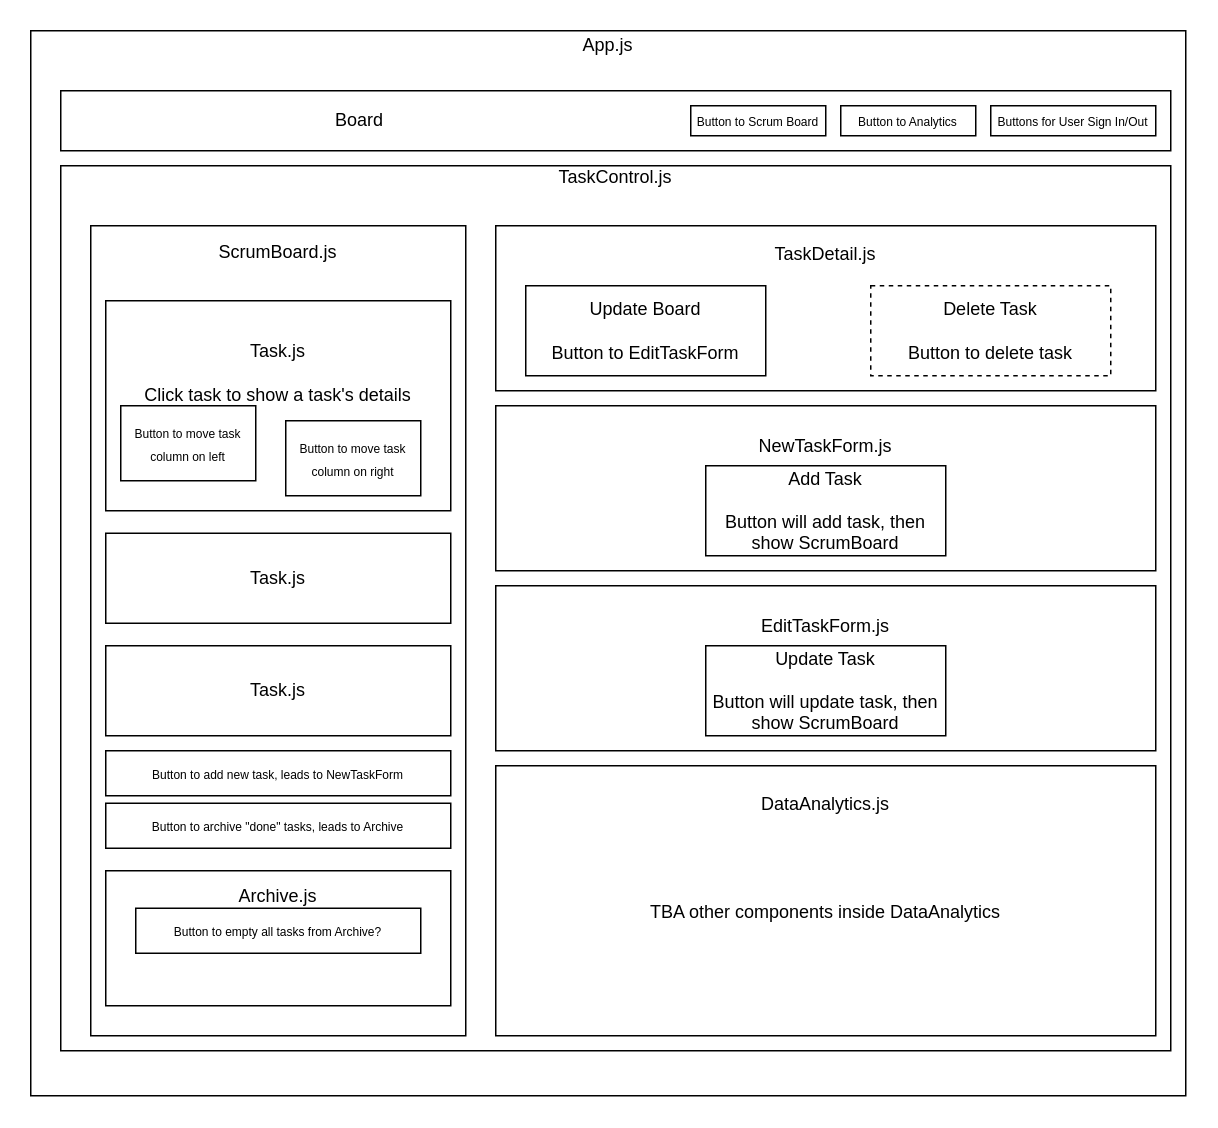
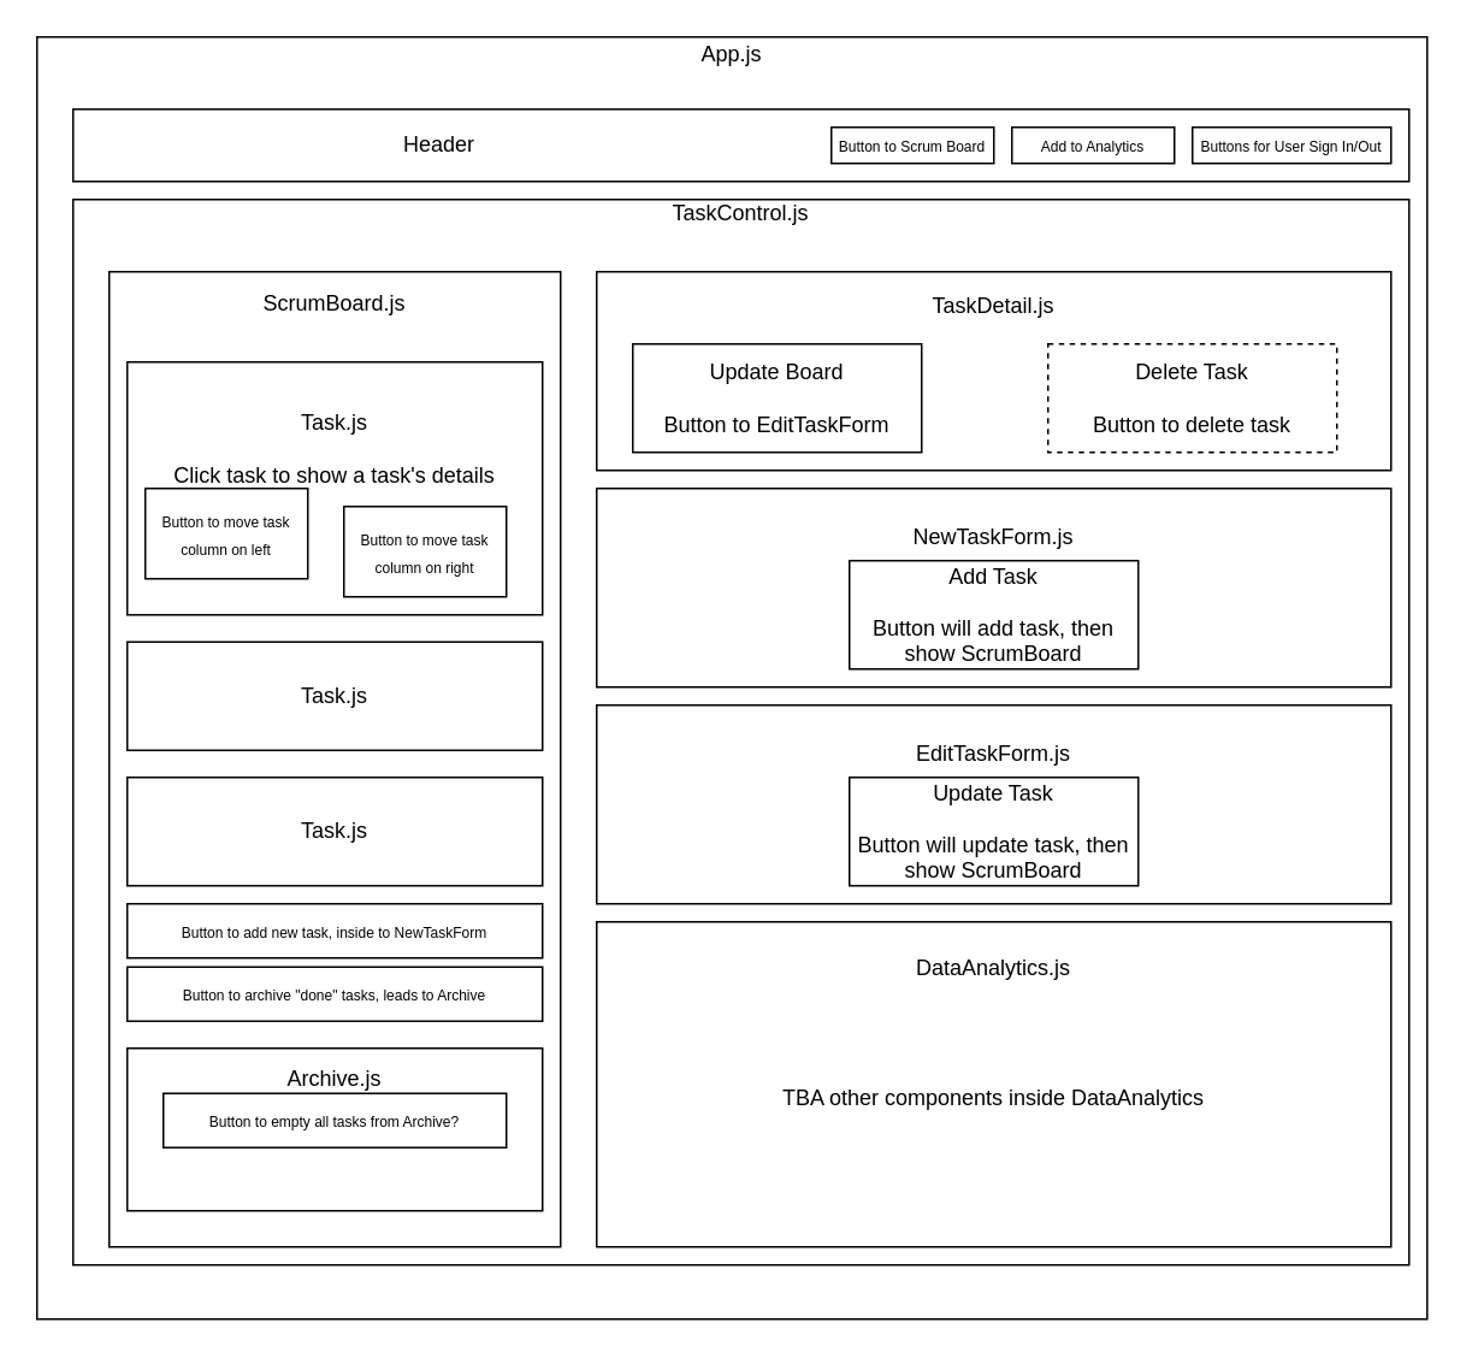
- <mxCell id="3" value="Board&amp;nbsp; &amp;nbsp; &amp;nbsp; &amp;nbsp; &amp;nbsp; &amp;nbsp; &amp;nbsp; &amp;nbsp; &amp;nbsp; &amp;nbsp; &amp;nbsp; &amp;nbsp;&amp;nbsp;&lt;span style=&quot;white-space: pre&quot;&gt;&#09;&lt;/span&gt;&lt;span style=&quot;white-space: pre&quot;&gt;&#09;&lt;/span&gt;&lt;span style=&quot;white-space: pre&quot;&gt;&#09;&lt;/span&gt;&lt;span style=&quot;white-space: pre&quot;&gt;&#09;&lt;/span&gt;&lt;span style=&quot;white-space: pre&quot;&gt;&#09;&lt;/span&gt;&lt;span style=&quot;white-space: pre&quot;&gt;&#09;&lt;/span&gt;&lt;span style=&quot;white-space: pre&quot;&gt;&#09;&lt;/span&gt;&lt;span style=&quot;white-space: pre&quot;&gt;&#09;&lt;/span&gt;&lt;span style=&quot;white-space: pre&quot;&gt;&#09;&lt;/span&gt;&lt;span style=&quot;white-space: pre&quot;&gt;&#09;&lt;/span&gt;" style="rounded=0;whiteSpace=wrap;html=1;fontColor=#000000;fillColor=#FFFFFF;strokeColor=#000000;" vertex="1" parent="1"><mxGeometry x="40" y="60" width="740" height="40" as="geometry" /></mxCell>
+ <mxCell id="3" value="Header&amp;nbsp; &amp;nbsp; &amp;nbsp; &amp;nbsp; &amp;nbsp; &amp;nbsp; &amp;nbsp; &amp;nbsp; &amp;nbsp; &amp;nbsp; &amp;nbsp; &amp;nbsp;&amp;nbsp;&lt;span style=&quot;white-space: pre&quot;&gt;&#09;&lt;/span&gt;&lt;span style=&quot;white-space: pre&quot;&gt;&#09;&lt;/span&gt;&lt;span style=&quot;white-space: pre&quot;&gt;&#09;&lt;/span&gt;&lt;span style=&quot;white-space: pre&quot;&gt;&#09;&lt;/span&gt;&lt;span style=&quot;white-space: pre&quot;&gt;&#09;&lt;/span&gt;&lt;span style=&quot;white-space: pre&quot;&gt;&#09;&lt;/span&gt;&lt;span style=&quot;white-space: pre&quot;&gt;&#09;&lt;/span&gt;&lt;span style=&quot;white-space: pre&quot;&gt;&#09;&lt;/span&gt;&lt;span style=&quot;white-space: pre&quot;&gt;&#09;&lt;/span&gt;&lt;span style=&quot;white-space: pre&quot;&gt;&#09;&lt;/span&gt;" style="rounded=0;whiteSpace=wrap;html=1;fontColor=#000000;fillColor=#FFFFFF;strokeColor=#000000;" vertex="1" parent="1"><mxGeometry x="40" y="60" width="740" height="40" as="geometry" /></mxCell>
- <mxCell id="4" value="&lt;font style=&quot;font-size: 8px&quot;&gt;Button to Analytics&lt;/font&gt;" style="rounded=0;whiteSpace=wrap;html=1;fontColor=#000000;fillColor=#FFFFFF;strokeColor=#000000;" vertex="1" parent="1"><mxGeometry x="560" y="70" width="90" height="20" as="geometry" /></mxCell>
+ <mxCell id="4" value="&lt;font style=&quot;font-size: 8px&quot;&gt;Add to Analytics&lt;/font&gt;" style="rounded=0;whiteSpace=wrap;html=1;fontColor=#000000;fillColor=#FFFFFF;strokeColor=#000000;" vertex="1" parent="1"><mxGeometry x="560" y="70" width="90" height="20" as="geometry" /></mxCell>
- <mxCell id="22" value="&lt;font style=&quot;font-size: 8px&quot;&gt;Button to add new task, leads to NewTaskForm&lt;/font&gt;" style="rounded=0;whiteSpace=wrap;html=1;shadow=0;fontSize=12;fontColor=#000000;strokeColor=#000000;fillColor=#FFFFFF;" vertex="1" parent="1"><mxGeometry x="70" y="500" width="230" height="30" as="geometry" /></mxCell>
+ <mxCell id="22" value="&lt;font style=&quot;font-size: 8px&quot;&gt;Button to add new task, inside to NewTaskForm&lt;/font&gt;" style="rounded=0;whiteSpace=wrap;html=1;shadow=0;fontSize=12;fontColor=#000000;strokeColor=#000000;fillColor=#FFFFFF;" vertex="1" parent="1"><mxGeometry x="70" y="500" width="230" height="30" as="geometry" /></mxCell>
